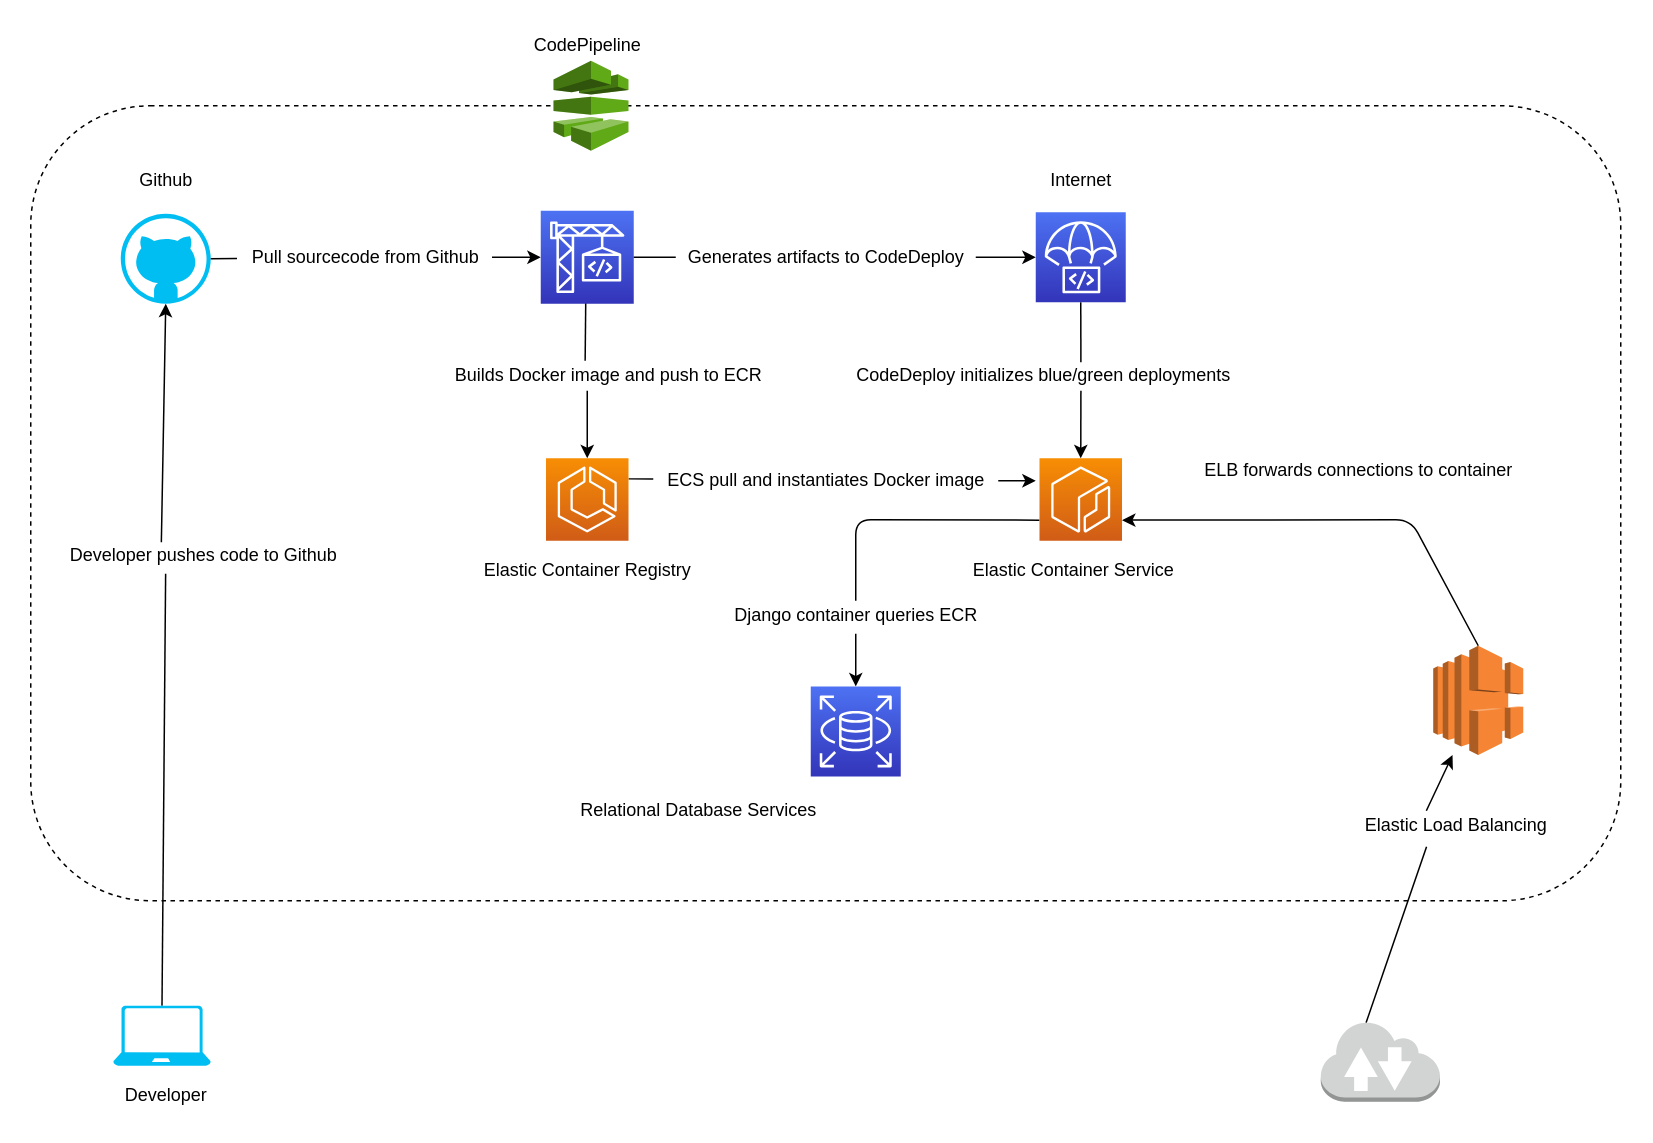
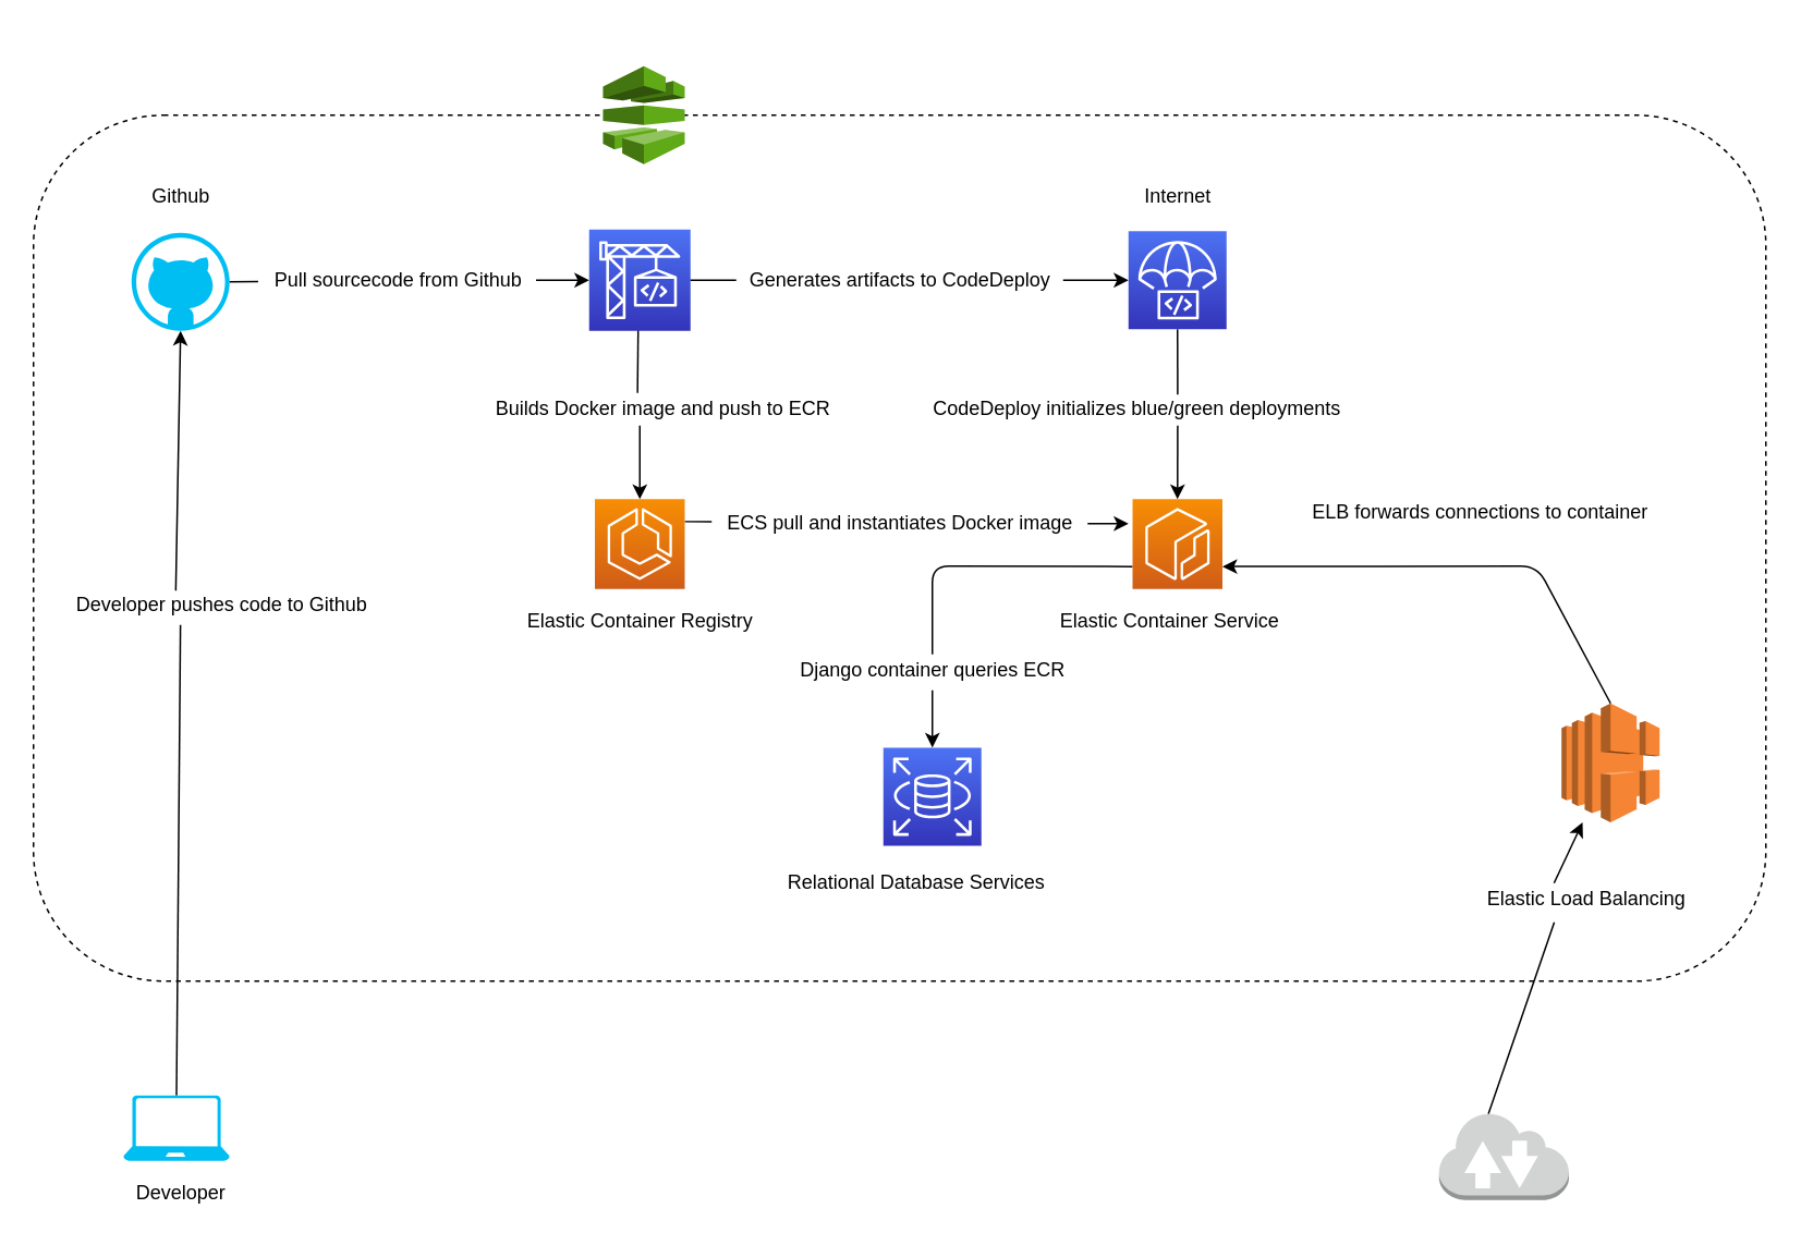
- <mxCell id="19" value="&lt;font color=&quot;#000000&quot;&gt;CodePipeline&lt;/font&gt;" style="text;html=1;resizable=0;autosize=1;align=center;verticalAlign=middle;points=[];fillColor=none;strokeColor=none;rounded=0;shadow=0;dashed=1;" vertex="1" parent="1"><mxGeometry x="346" y="20" width="90" height="20" as="geometry" /></mxCell>
- <mxCell id="42" value="&lt;font color=&quot;#000000&quot;&gt;Relational Database Services&lt;/font&gt;" style="text;html=1;resizable=0;autosize=1;align=center;verticalAlign=middle;points=[];fillColor=none;strokeColor=none;rounded=0;shadow=0;dashed=1;" vertex="1" parent="1"><mxGeometry x="380" y="530" width="170" height="20" as="geometry" /></mxCell>
+ <mxCell id="42" value="&lt;font color=&quot;#000000&quot;&gt;Relational Database Services&lt;/font&gt;" style="text;html=1;resizable=0;autosize=1;align=center;verticalAlign=middle;points=[];fillColor=none;strokeColor=none;rounded=0;shadow=0;dashed=1;" vertex="1" parent="1"><mxGeometry x="475" y="530" width="170" height="20" as="geometry" /></mxCell>
